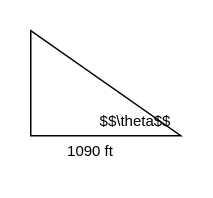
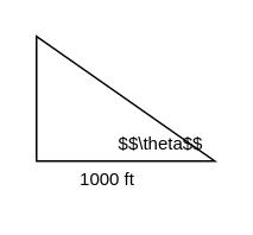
- <mxCell id="4" value="1090 ft" style="text;html=1;strokeColor=none;fillColor=none;align=center;verticalAlign=middle;whiteSpace=wrap;rounded=0;fontSize=10;" vertex="1" parent="1"><mxGeometry x="40" y="90" width="40" height="20" as="geometry" /></mxCell>
+ <mxCell id="4" value="1000 ft" style="text;html=1;strokeColor=none;fillColor=none;align=center;verticalAlign=middle;whiteSpace=wrap;rounded=0;fontSize=10;" vertex="1" parent="1"><mxGeometry x="40" y="90" width="40" height="20" as="geometry" /></mxCell>
